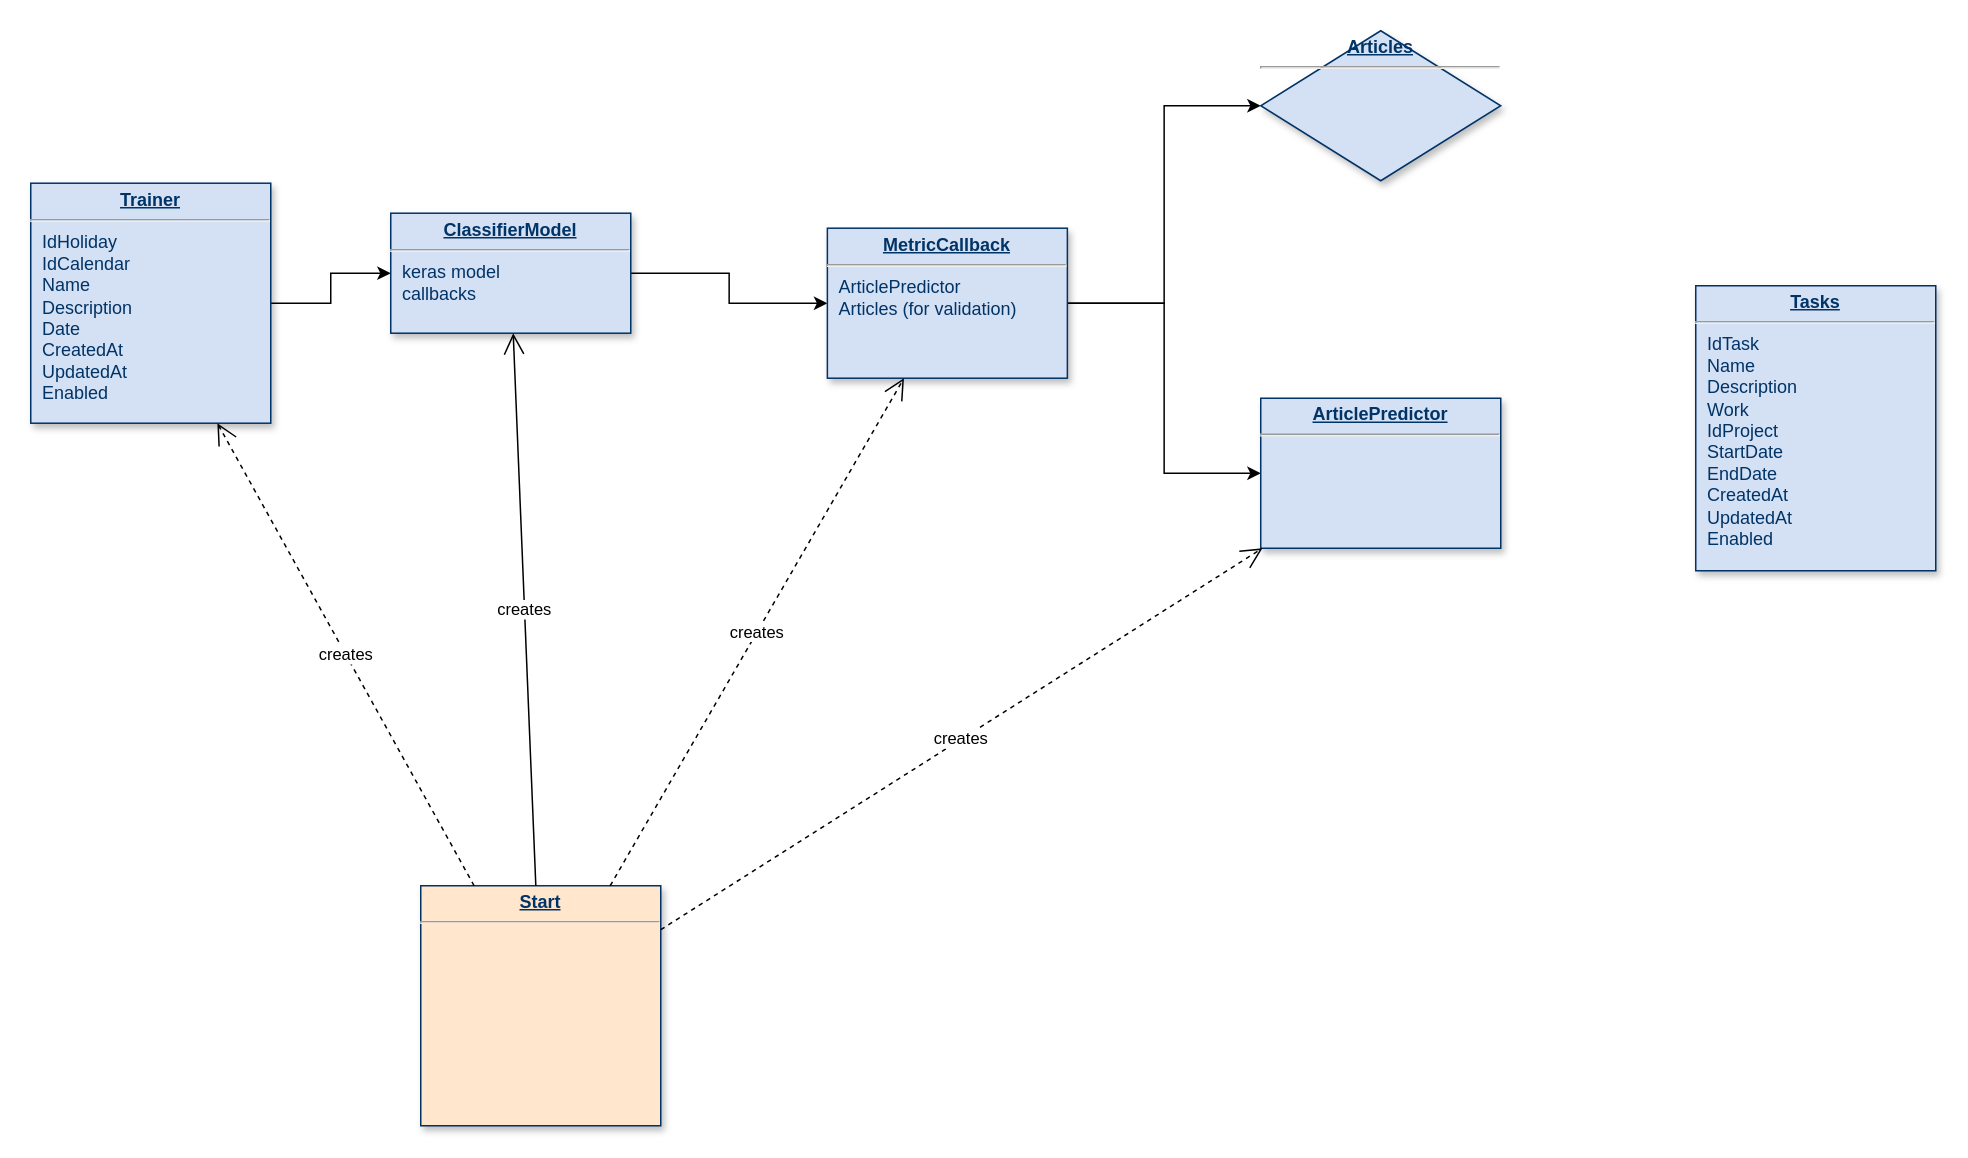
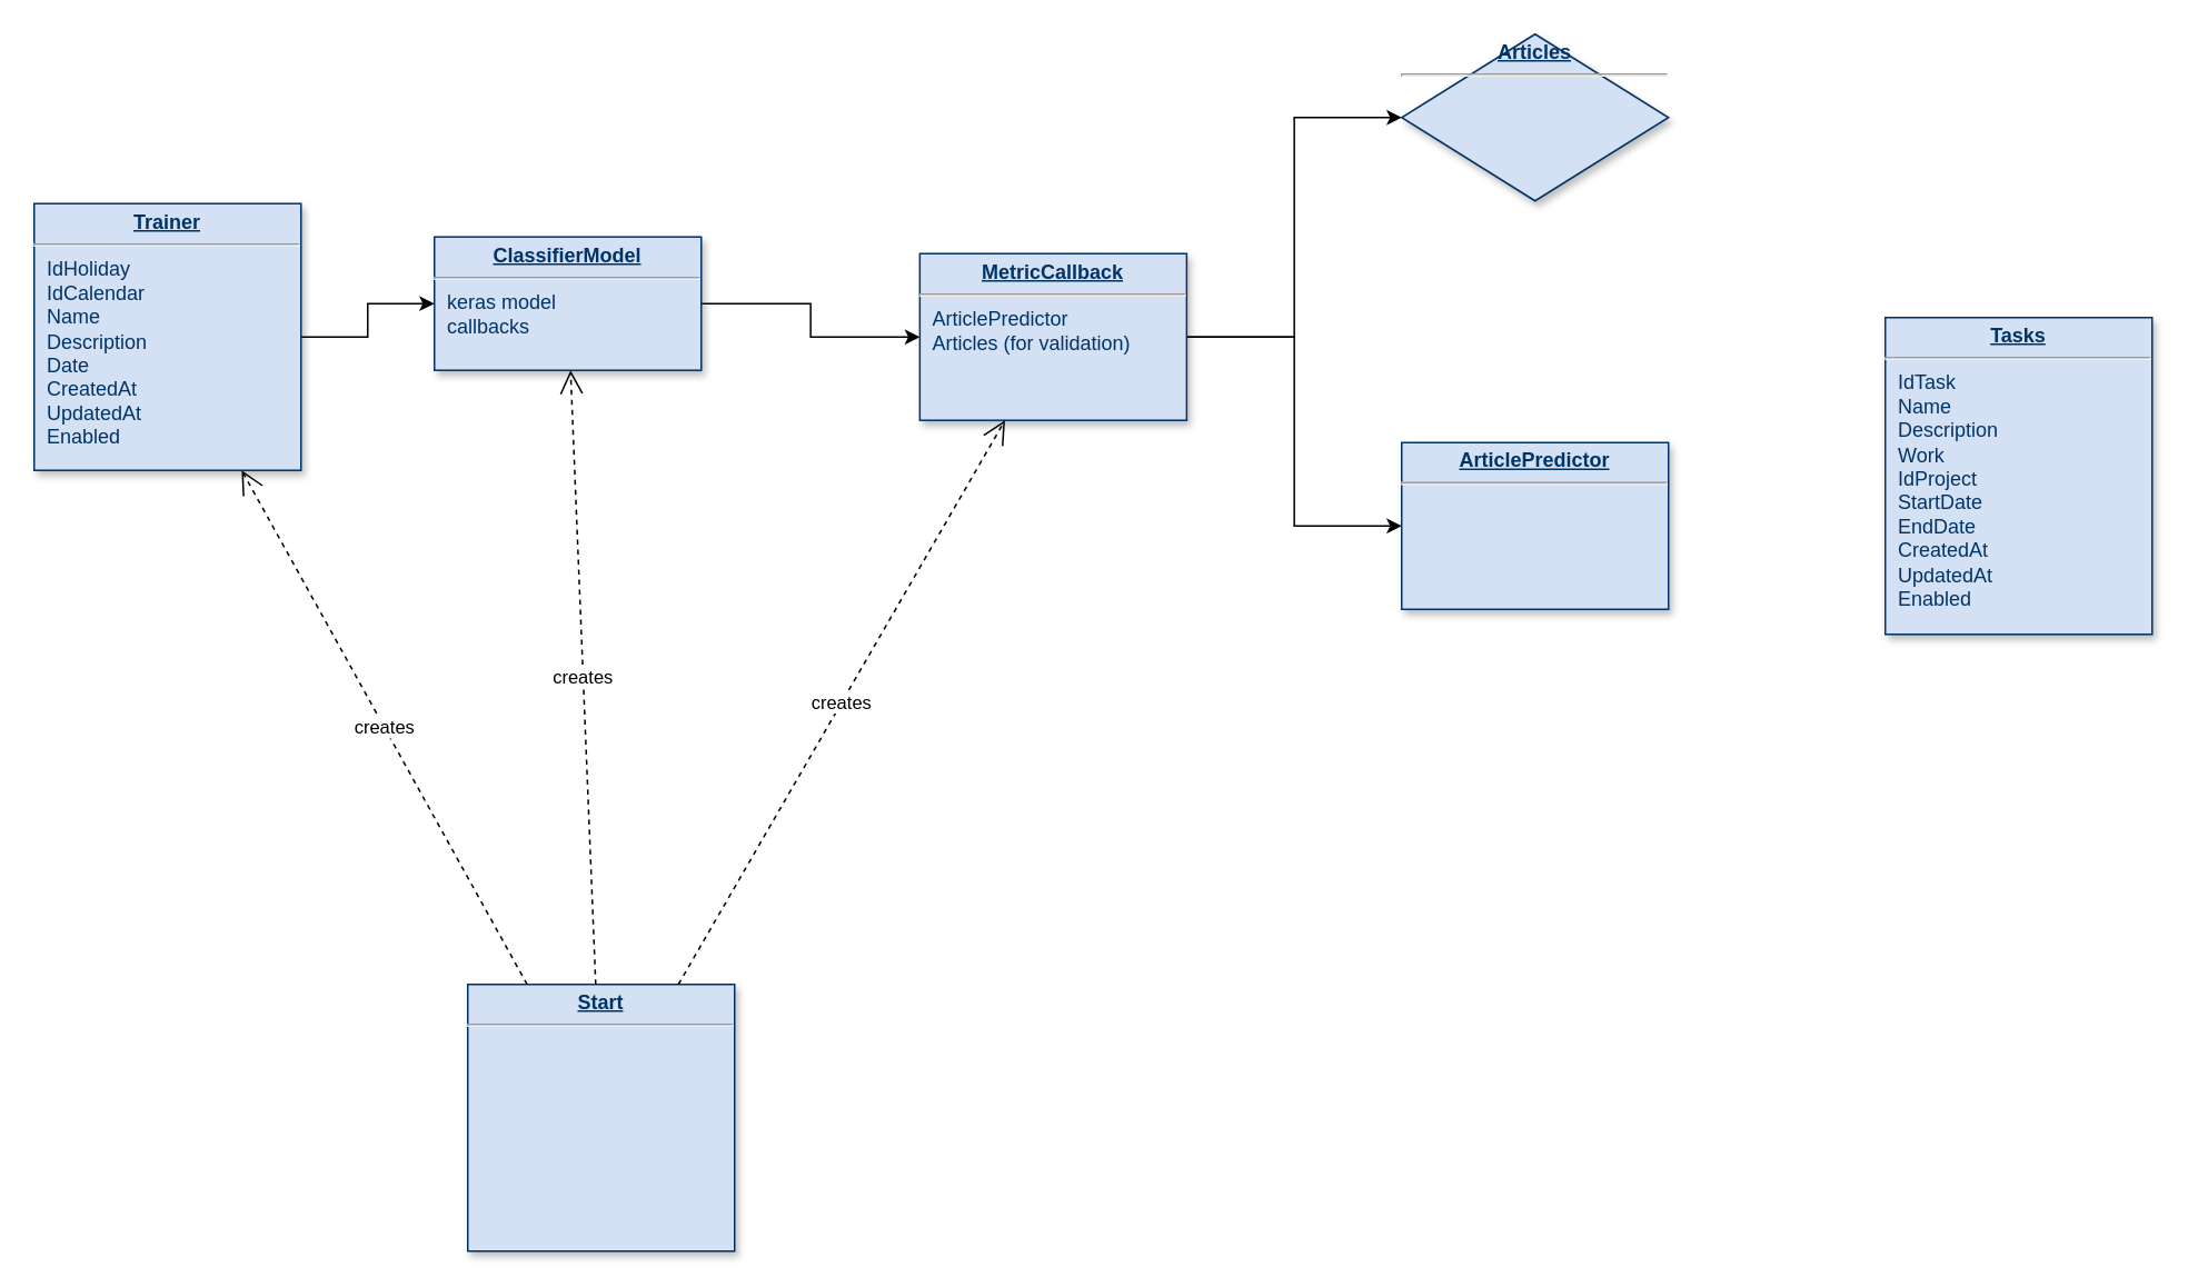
- <mxCell id="14" value="creates" style="endArrow=open;endSize=12;dashed=0;html=1;" edge="1" parent="1" source="12" target="3"><mxGeometry width="160" relative="1" as="geometry"><mxPoint x="325.59" y="600" as="sourcePoint" /><mxPoint x="154.41" y="291.64" as="targetPoint" /></mxGeometry></mxCell>
+ <mxCell id="14" value="creates" style="endArrow=open;endSize=12;dashed=1;html=1;" edge="1" parent="1" source="12" target="3"><mxGeometry width="160" relative="1" as="geometry"><mxPoint x="325.59" y="600" as="sourcePoint" /><mxPoint x="154.41" y="291.64" as="targetPoint" /></mxGeometry></mxCell>
- <mxCell id="16" value="creates" style="endArrow=open;endSize=12;dashed=1;html=1;" edge="1" parent="1" source="12" target="11"><mxGeometry width="160" relative="1" as="geometry"><mxPoint x="416.303" y="600" as="sourcePoint" /><mxPoint x="612.141" y="261.64" as="targetPoint" /></mxGeometry></mxCell>
- <mxCell id="12" value="&lt;p style=&quot;margin: 0px ; margin-top: 4px ; text-align: center ; text-decoration: underline&quot;&gt;&lt;strong&gt;Start&lt;/strong&gt;&lt;/p&gt;&lt;hr&gt;&lt;p style=&quot;margin: 0px ; margin-left: 8px&quot;&gt;&lt;br&gt;&lt;/p&gt;" style="verticalAlign=top;align=left;overflow=fill;fontSize=12;fontFamily=Helvetica;html=1;strokeColor=#003366;shadow=1;fillColor=#ffe6cc;fontColor=#003366;" vertex="1" parent="1"><mxGeometry x="280" y="590" width="160" height="160" as="geometry" /></mxCell>
+ <mxCell id="12" value="&lt;p style=&quot;margin: 0px ; margin-top: 4px ; text-align: center ; text-decoration: underline&quot;&gt;&lt;strong&gt;Start&lt;/strong&gt;&lt;/p&gt;&lt;hr&gt;&lt;p style=&quot;margin: 0px ; margin-left: 8px&quot;&gt;&lt;br&gt;&lt;/p&gt;" style="verticalAlign=top;align=left;overflow=fill;fontSize=12;fontFamily=Helvetica;html=1;strokeColor=#003366;shadow=1;fillColor=#D4E1F5;fontColor=#003366" vertex="1" parent="1"><mxGeometry x="280" y="590" width="160" height="160" as="geometry" /></mxCell>
